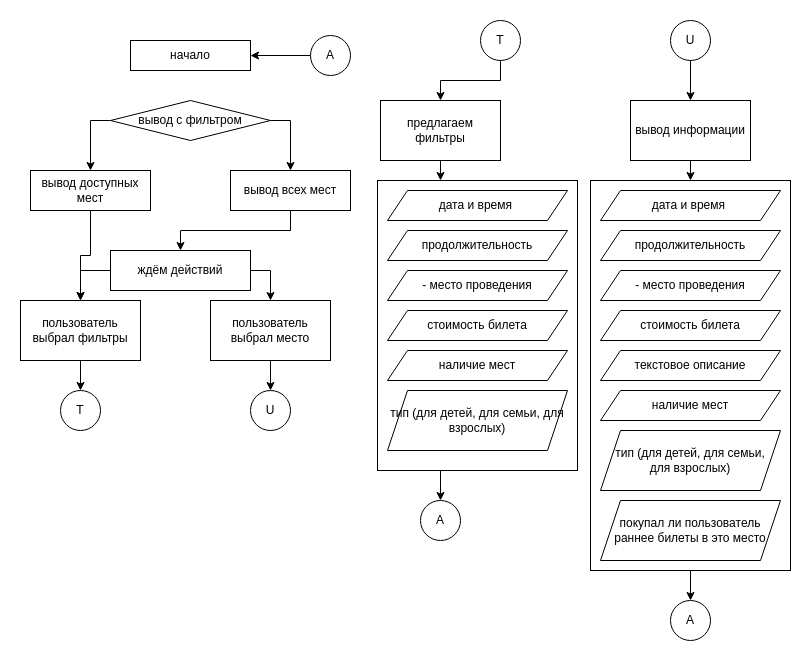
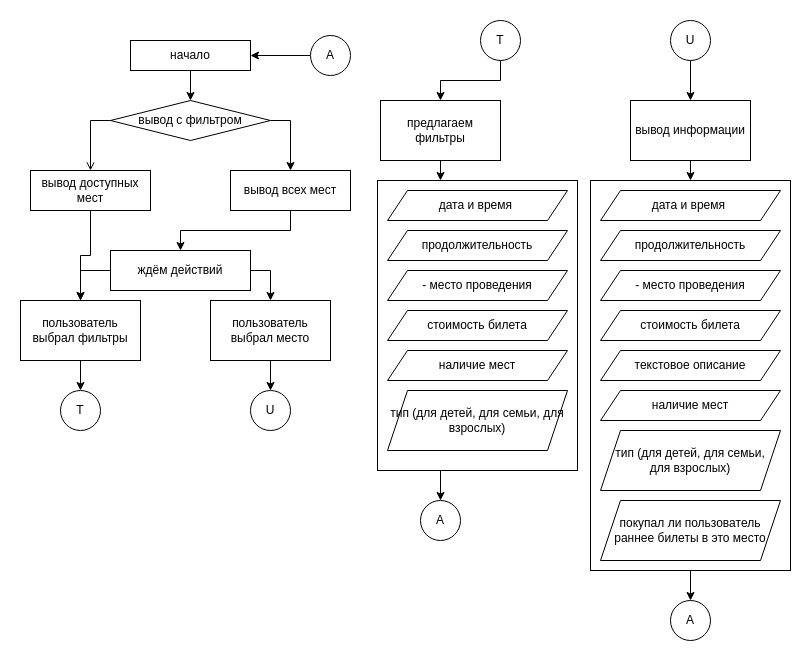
+ <mxCell id="2" style="edgeStyle=orthogonalEdgeStyle;rounded=0;orthogonalLoop=1;jettySize=auto;html=1;exitX=0.5;exitY=1;exitDx=0;exitDy=0;entryX=0.5;entryY=0;entryDx=0;entryDy=0;" edge="1" parent="1" source="3" target="50"><mxGeometry relative="1" as="geometry" /></mxCell>
- <mxCell id="48" style="edgeStyle=orthogonalEdgeStyle;rounded=0;orthogonalLoop=1;jettySize=auto;html=1;exitX=0;exitY=0.5;exitDx=0;exitDy=0;entryX=0.5;entryY=0;entryDx=0;entryDy=0;" edge="1" parent="1" source="50" target="52"><mxGeometry relative="1" as="geometry"><mxPoint x="90" y="150" as="targetPoint" /></mxGeometry></mxCell>
+ <mxCell id="48" style="edgeStyle=orthogonalEdgeStyle;rounded=0;orthogonalLoop=1;jettySize=auto;html=1;exitX=0;exitY=0.5;exitDx=0;exitDy=0;entryX=0.5;entryY=0;entryDx=0;entryDy=0;endArrow=open;" edge="1" parent="1" source="50" target="52"><mxGeometry relative="1" as="geometry"><mxPoint x="90" y="150" as="targetPoint" /></mxGeometry></mxCell>
